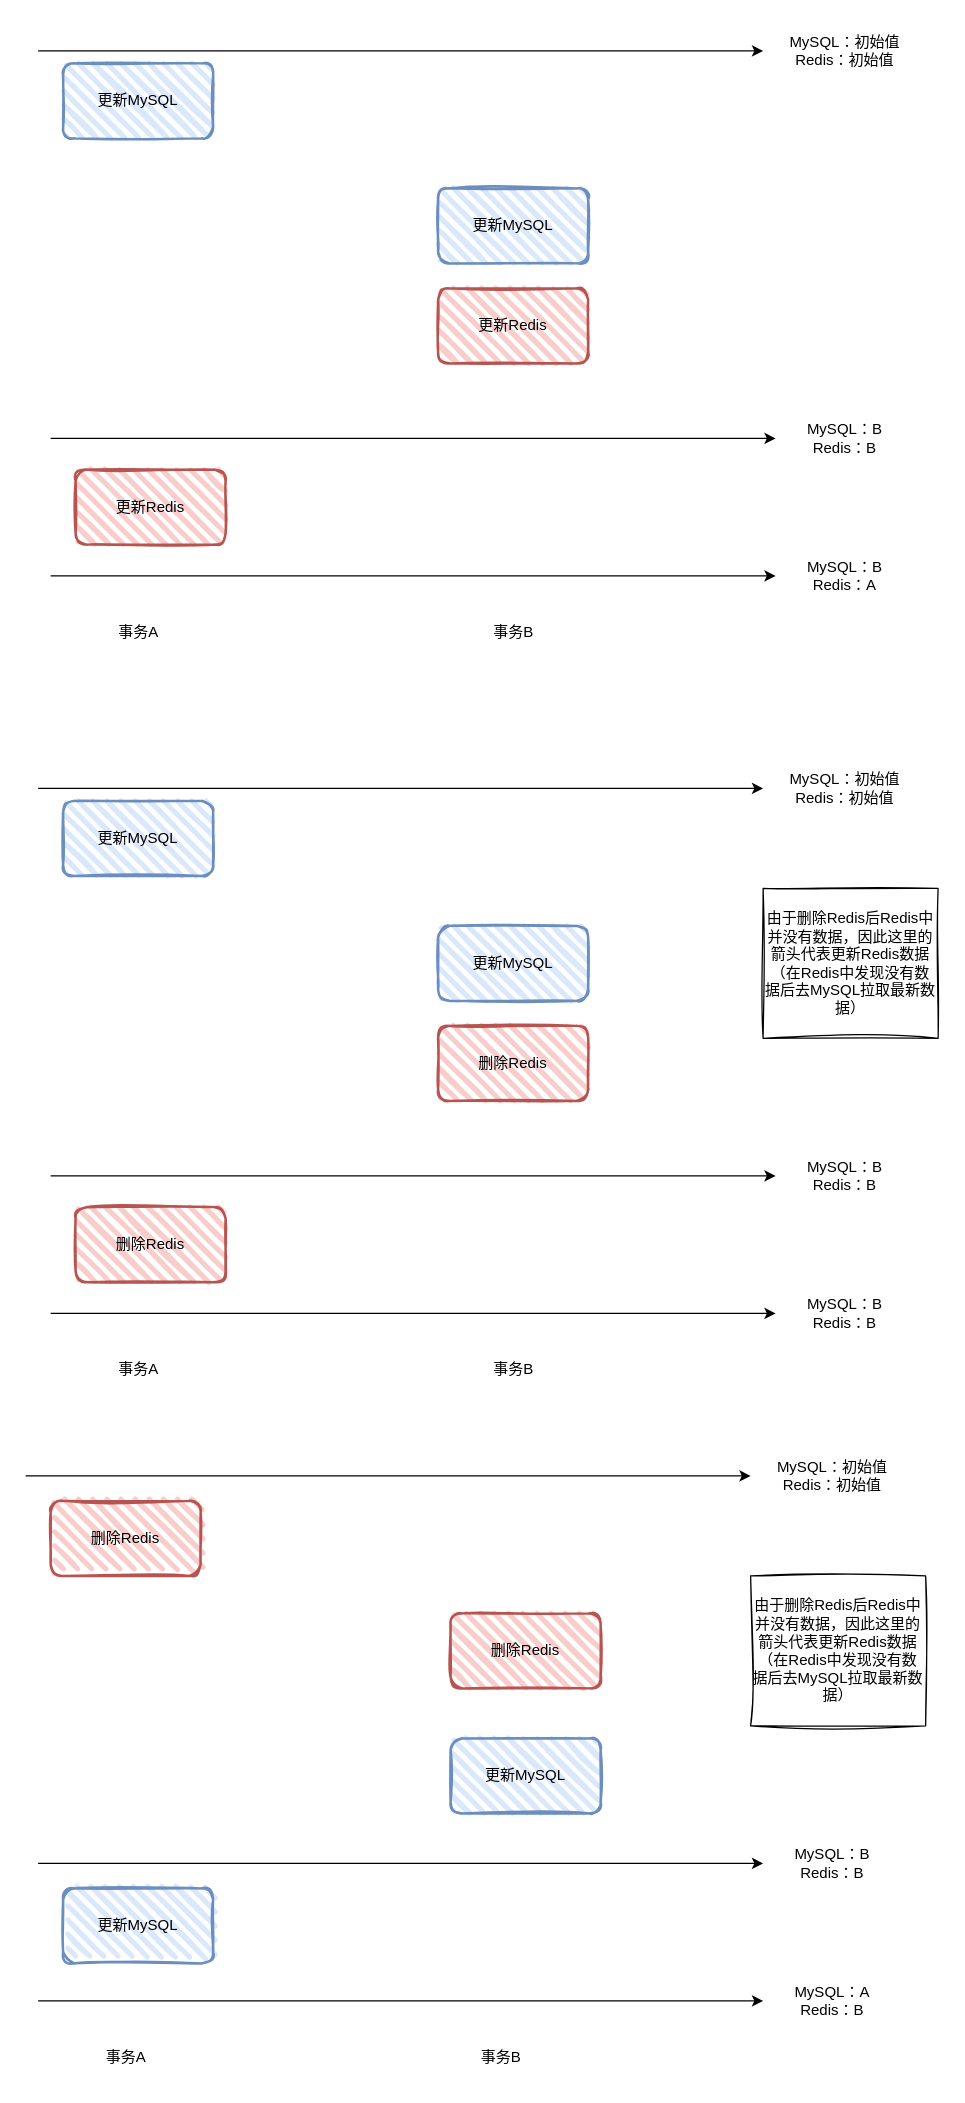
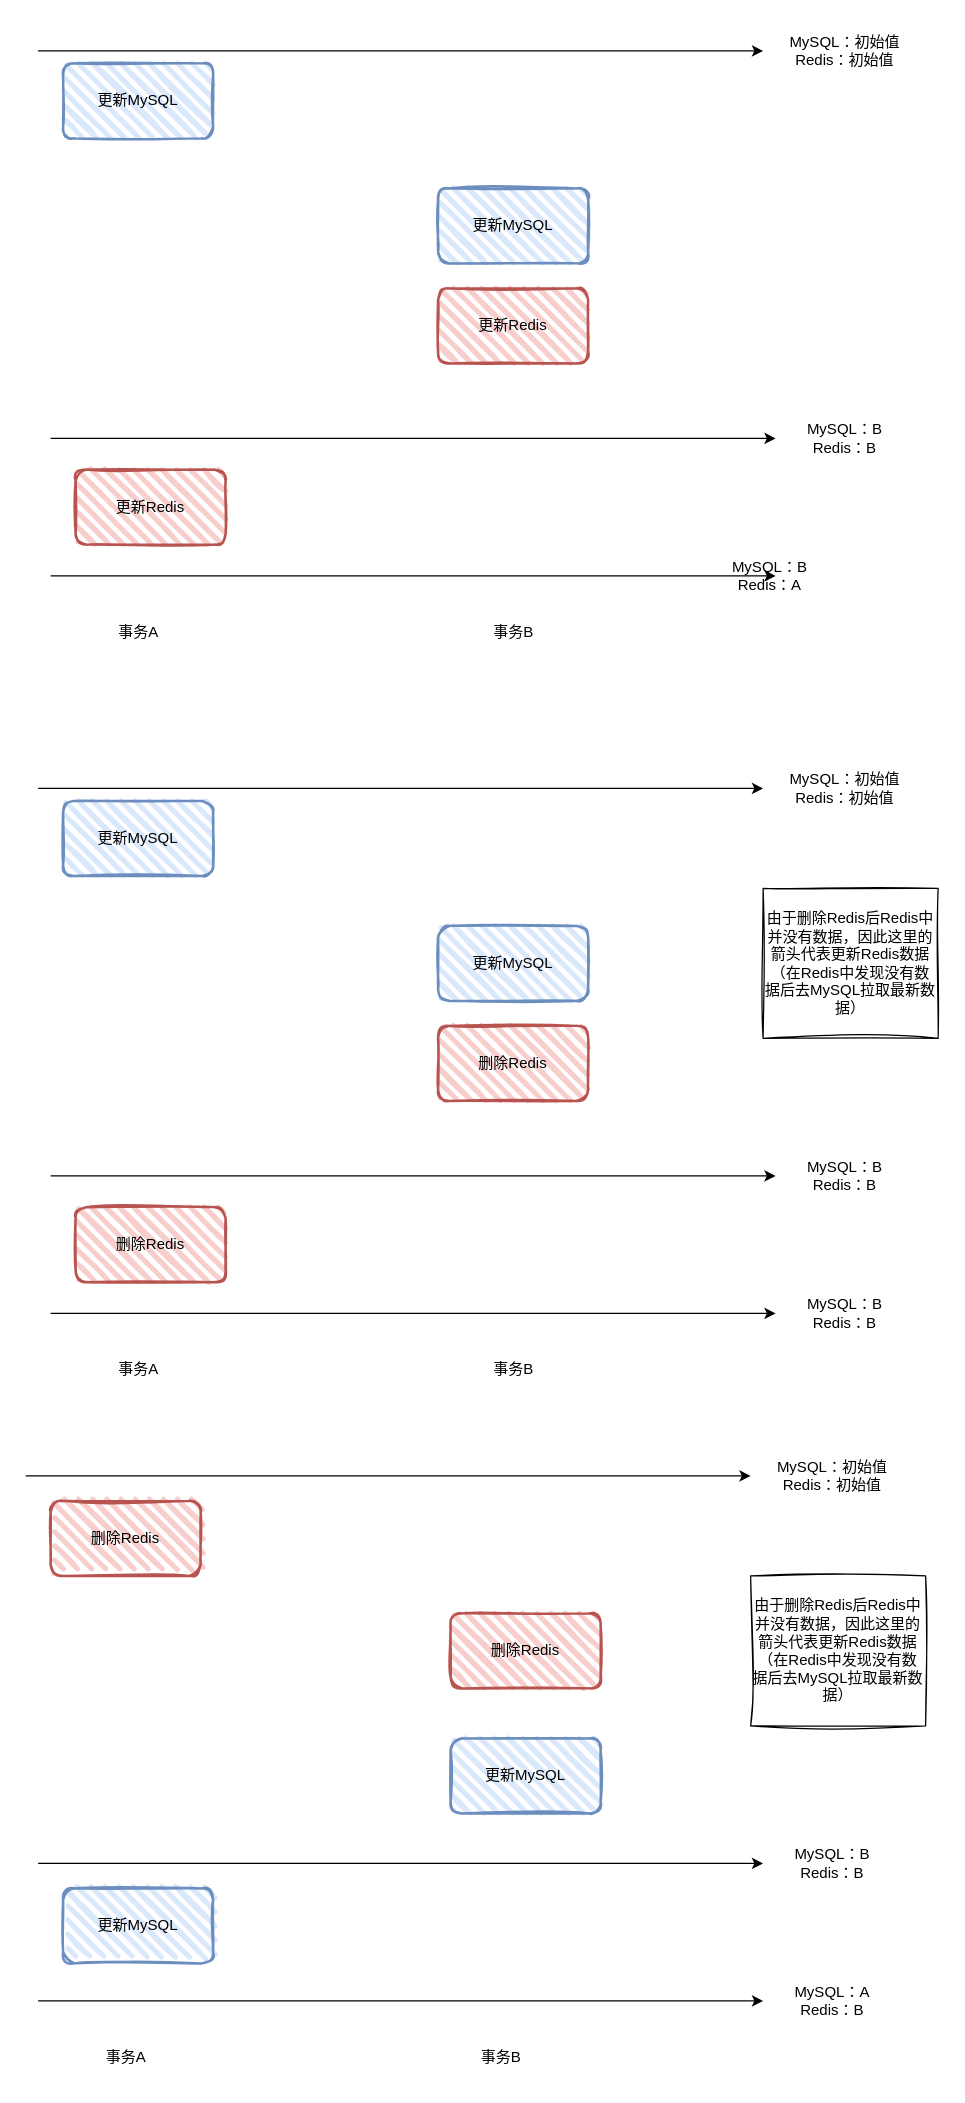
- <mxCell id="13" value="MySQL：B&lt;br&gt;Redis：A" style="text;html=1;align=center;verticalAlign=middle;resizable=0;points=[];autosize=1;strokeColor=none;fillColor=none;" vertex="1" parent="1"><mxGeometry x="635" y="440" width="80" height="40" as="geometry" /></mxCell>
+ <mxCell id="13" value="MySQL：B&lt;br&gt;Redis：A" style="text;html=1;align=center;verticalAlign=middle;resizable=0;points=[];autosize=1;strokeColor=none;fillColor=none;" vertex="1" parent="1"><mxGeometry x="575" y="440" width="80" height="40" as="geometry" /></mxCell>
